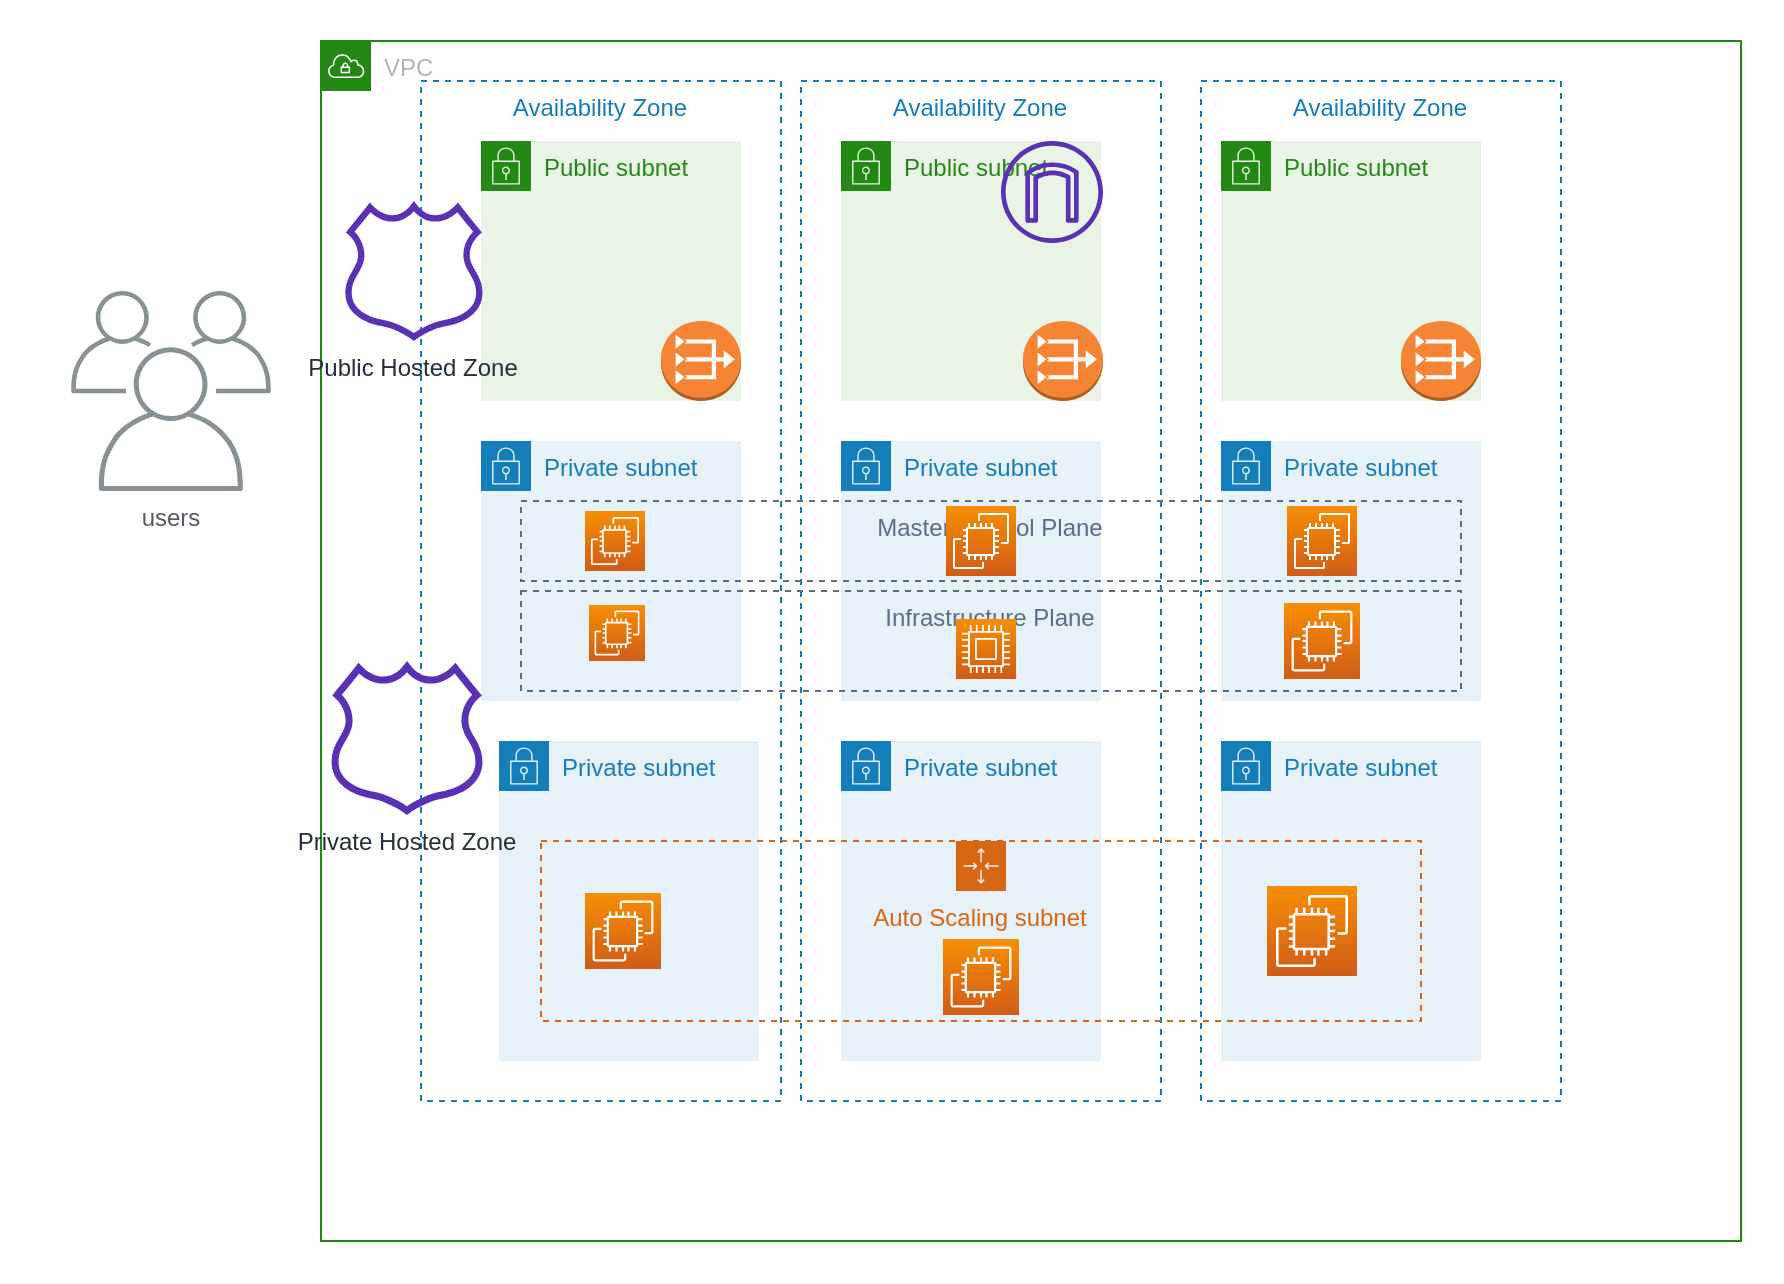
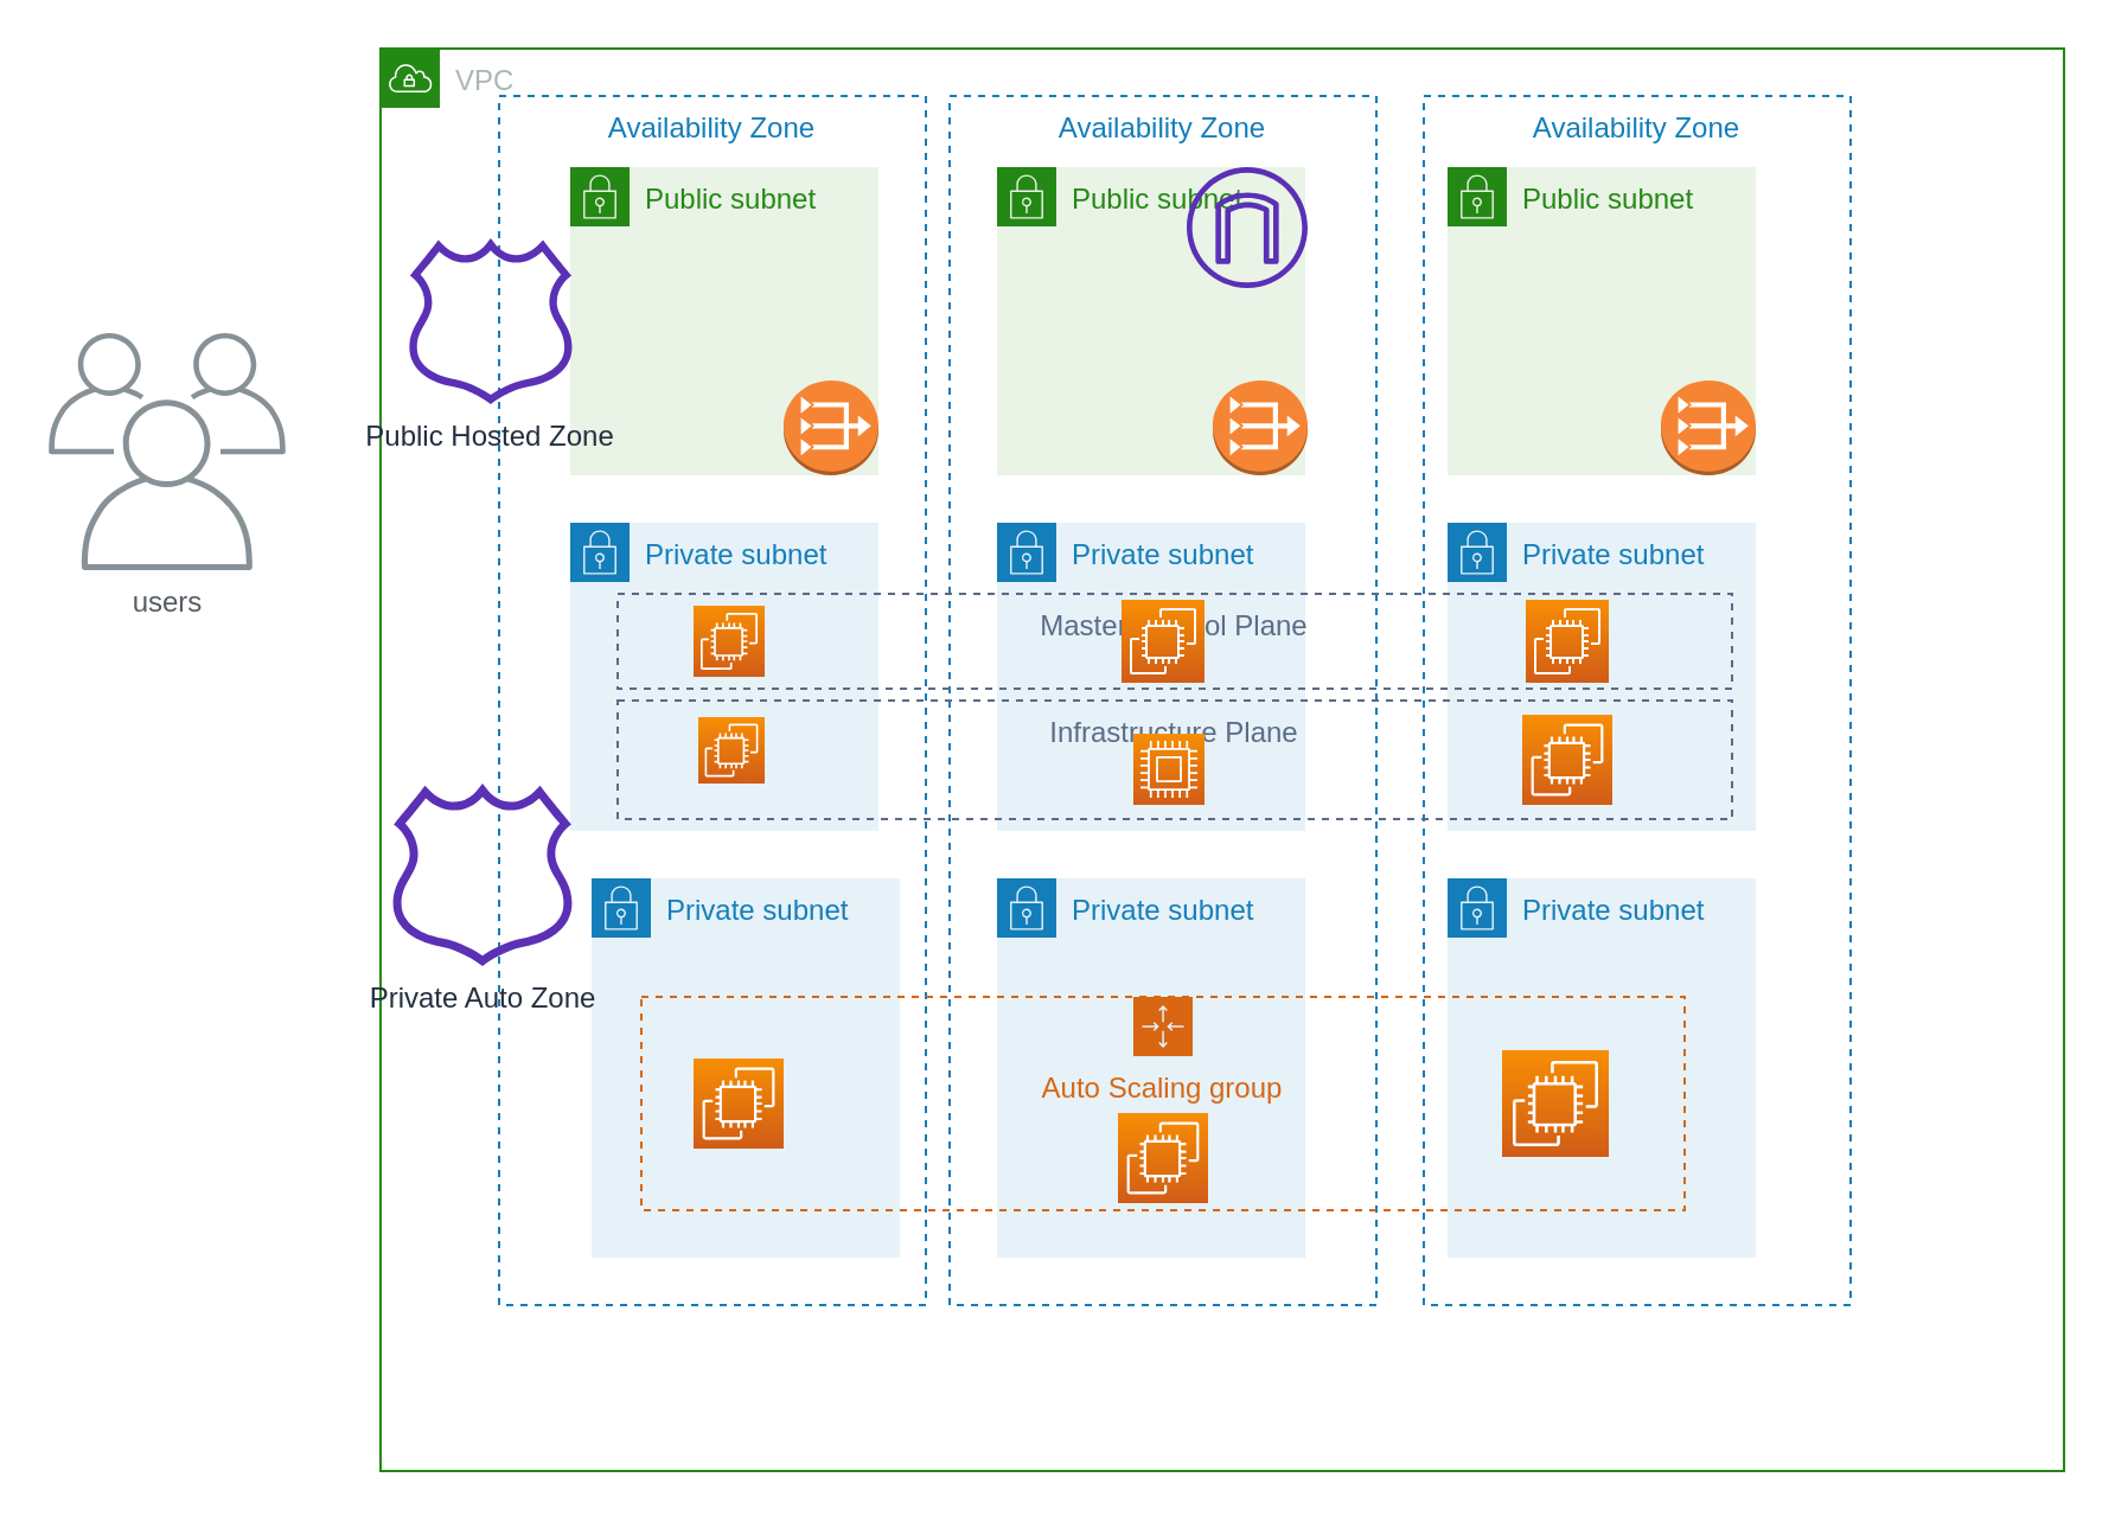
- <mxCell id="16" value="users" style="outlineConnect=0;gradientColor=none;fontColor=#545B64;strokeColor=none;fillColor=#879196;dashed=0;verticalLabelPosition=bottom;verticalAlign=top;align=center;html=1;fontSize=12;fontStyle=0;aspect=fixed;shape=mxgraph.aws4.illustration_users;pointerEvents=1" vertex="1" parent="1"><mxGeometry x="35" y="145" width="100" height="100" as="geometry" /></mxCell>
+ <mxCell id="16" value="users" style="outlineConnect=0;gradientColor=none;fontColor=#545B64;strokeColor=none;fillColor=#879196;dashed=0;verticalLabelPosition=bottom;verticalAlign=top;align=center;html=1;fontSize=12;fontStyle=0;aspect=fixed;shape=mxgraph.aws4.illustration_users;pointerEvents=1" vertex="1" parent="1"><mxGeometry x="20" y="140" width="100" height="100" as="geometry" /></mxCell>
- <mxCell id="29" value="Private Hosted Zone" style="outlineConnect=0;fontColor=#232F3E;gradientColor=none;fillColor=#5A30B5;strokeColor=none;dashed=0;verticalLabelPosition=bottom;verticalAlign=top;align=center;html=1;fontSize=12;fontStyle=0;aspect=fixed;pointerEvents=1;shape=mxgraph.aws4.hosted_zone;" vertex="1" parent="1"><mxGeometry x="164" y="330" width="78" height="77" as="geometry" /></mxCell>
+ <mxCell id="29" value="Private Auto Zone" style="outlineConnect=0;fontColor=#232F3E;gradientColor=none;fillColor=#5A30B5;strokeColor=none;dashed=0;verticalLabelPosition=bottom;verticalAlign=top;align=center;html=1;fontSize=12;fontStyle=0;aspect=fixed;pointerEvents=1;shape=mxgraph.aws4.hosted_zone;" vertex="1" parent="1"><mxGeometry x="164" y="330" width="78" height="77" as="geometry" /></mxCell>
- <mxCell id="15" value="Auto Scaling subnet" style="points=[[0,0],[0.25,0],[0.5,0],[0.75,0],[1,0],[1,0.25],[1,0.5],[1,0.75],[1,1],[0.75,1],[0.5,1],[0.25,1],[0,1],[0,0.75],[0,0.5],[0,0.25]];outlineConnect=0;gradientColor=none;html=1;whiteSpace=wrap;fontSize=12;fontStyle=0;shape=mxgraph.aws4.groupCenter;grIcon=mxgraph.aws4.group_auto_scaling_group;grStroke=1;strokeColor=#D86613;fillColor=none;verticalAlign=top;align=center;fontColor=#D86613;dashed=1;spacingTop=25;" vertex="1" parent="1"><mxGeometry x="270" y="420" width="440" height="90" as="geometry" /></mxCell>
+ <mxCell id="15" value="Auto Scaling group" style="points=[[0,0],[0.25,0],[0.5,0],[0.75,0],[1,0],[1,0.25],[1,0.5],[1,0.75],[1,1],[0.75,1],[0.5,1],[0.25,1],[0,1],[0,0.75],[0,0.5],[0,0.25]];outlineConnect=0;gradientColor=none;html=1;whiteSpace=wrap;fontSize=12;fontStyle=0;shape=mxgraph.aws4.groupCenter;grIcon=mxgraph.aws4.group_auto_scaling_group;grStroke=1;strokeColor=#D86613;fillColor=none;verticalAlign=top;align=center;fontColor=#D86613;dashed=1;spacingTop=25;" vertex="1" parent="1"><mxGeometry x="270" y="420" width="440" height="90" as="geometry" /></mxCell>
